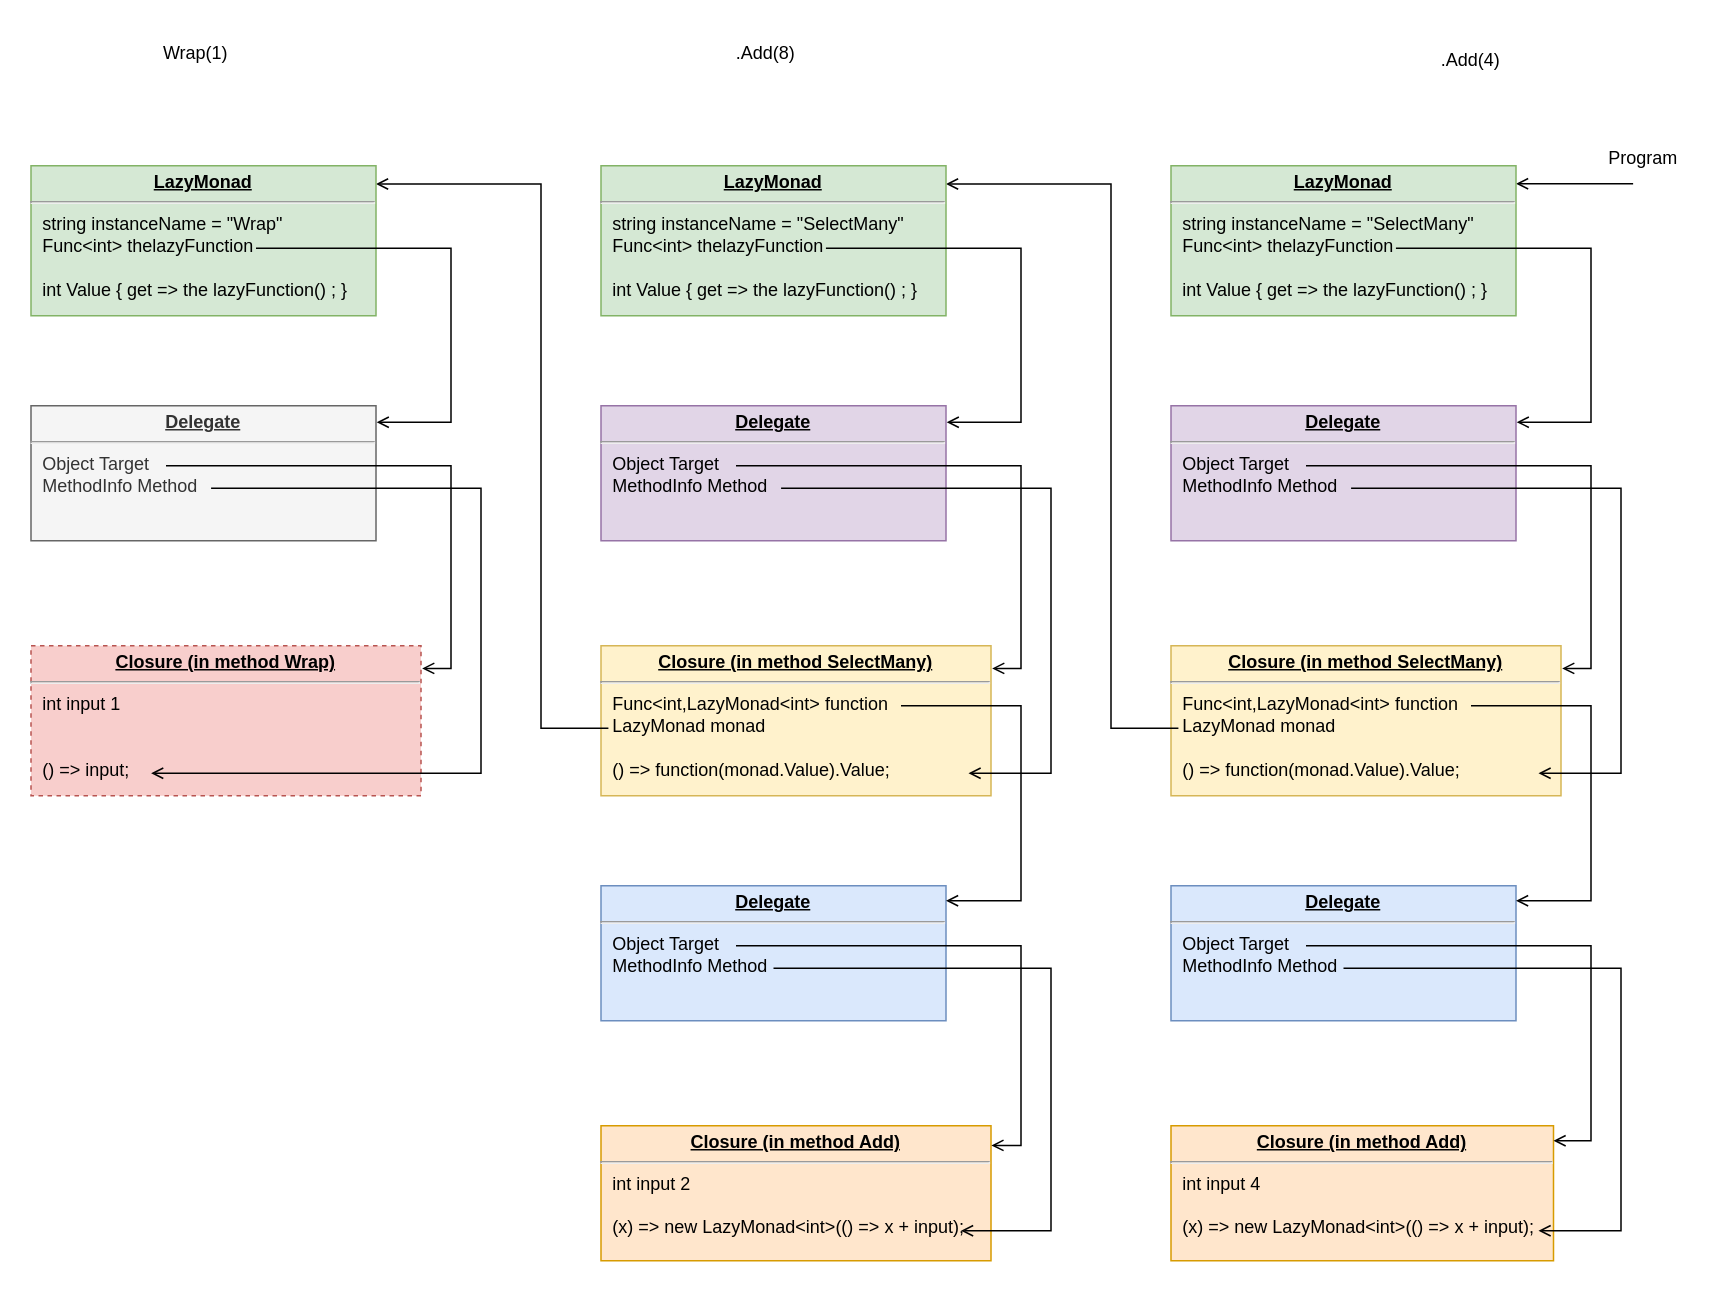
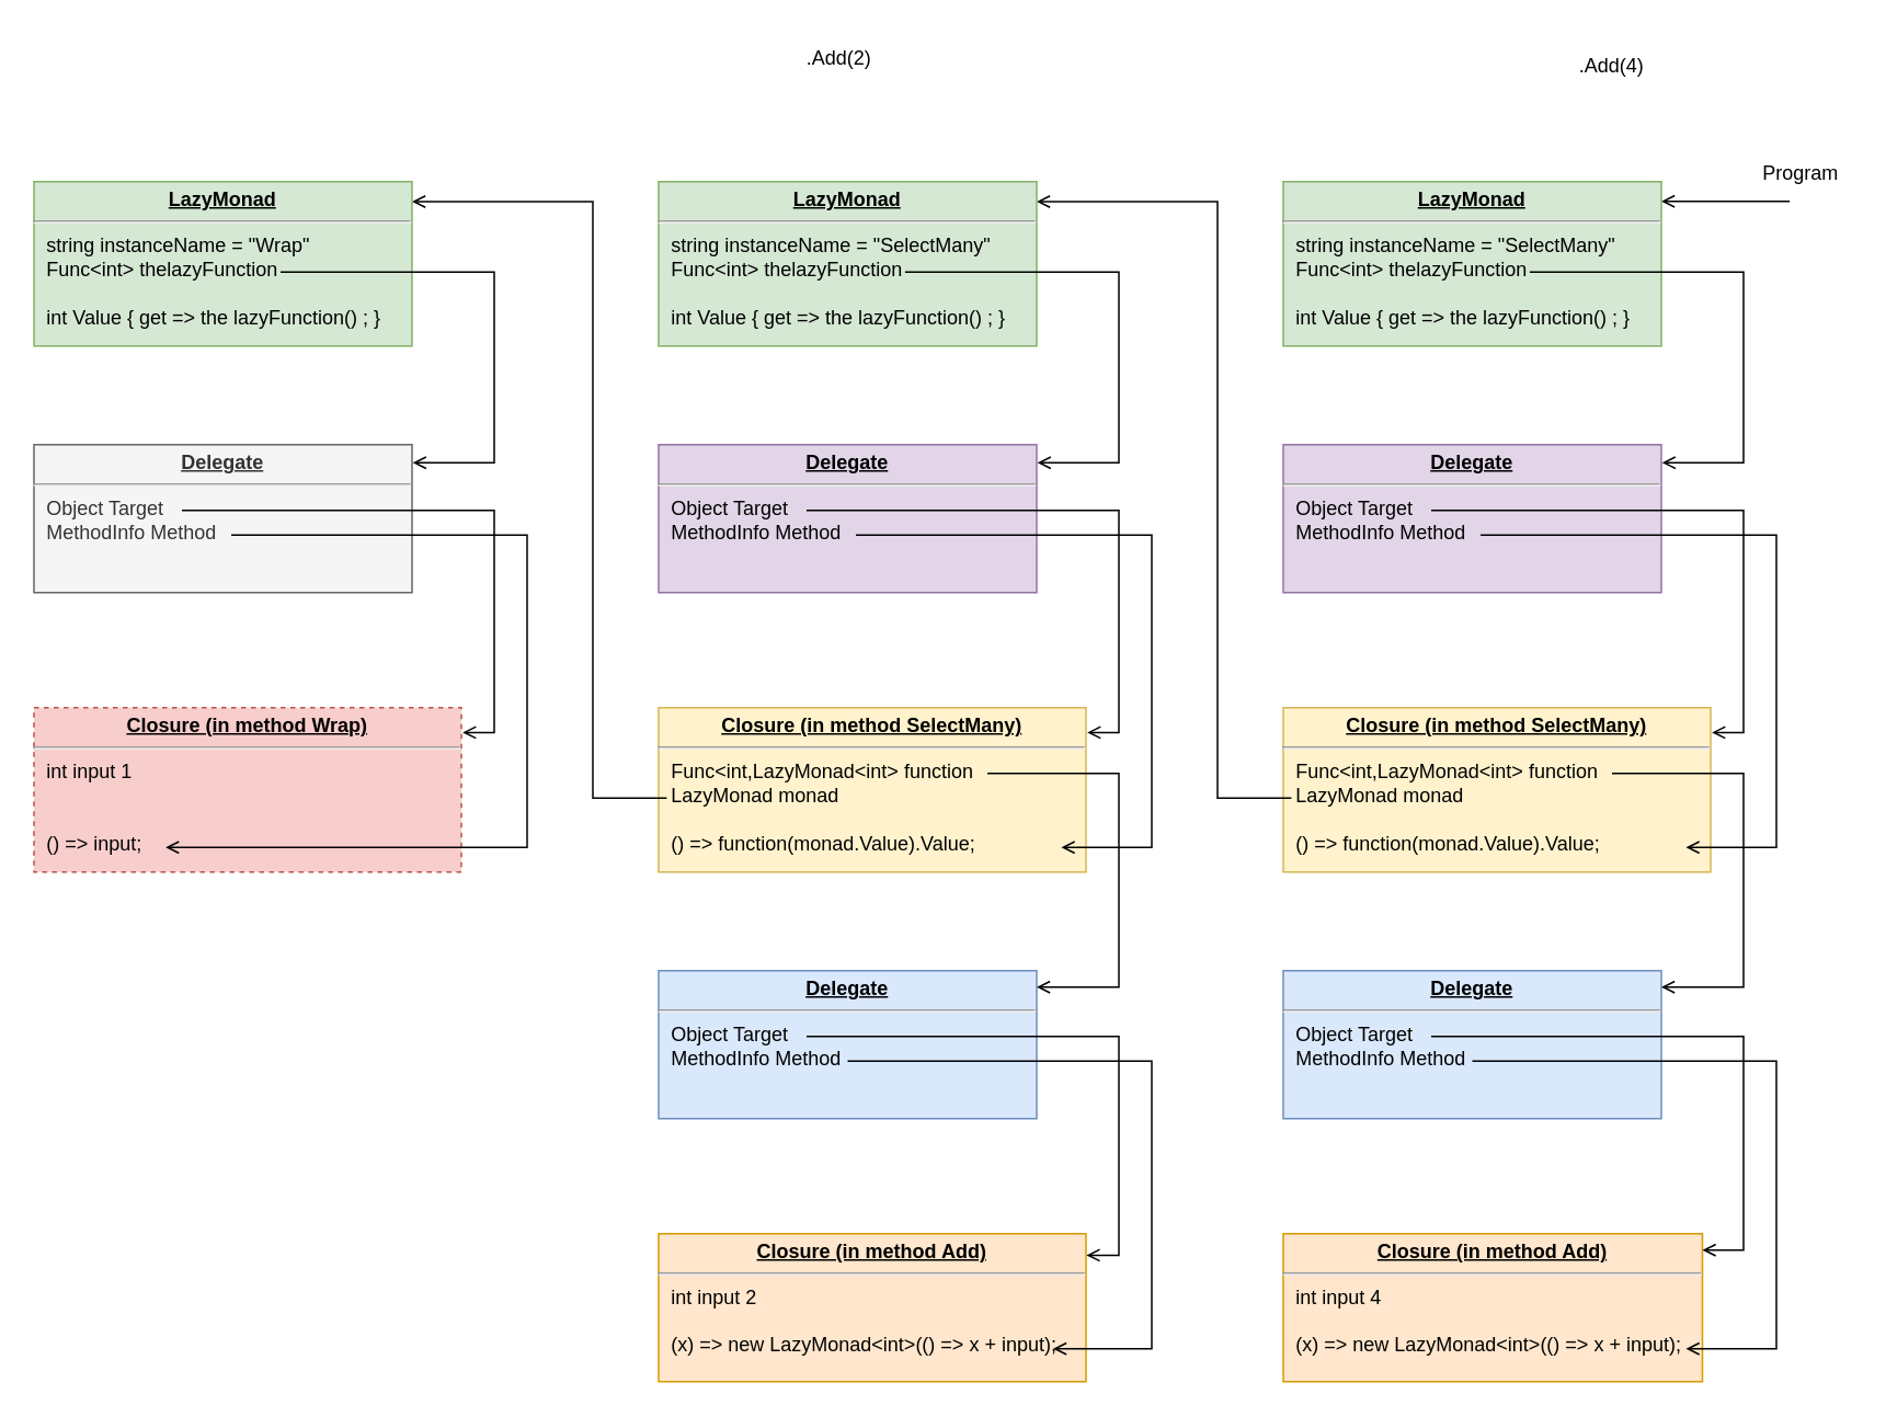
- <mxCell id="52" value="Wrap(1)" style="text;html=1;strokeColor=none;fillColor=none;align=center;verticalAlign=middle;whiteSpace=wrap;rounded=0;" vertex="1" parent="1"><mxGeometry x="100" y="20" width="60" height="30" as="geometry" /></mxCell>
- <mxCell id="53" value=".Add(8)" style="text;html=1;strokeColor=none;fillColor=none;align=center;verticalAlign=middle;whiteSpace=wrap;rounded=0;" vertex="1" parent="1"><mxGeometry x="480" y="20" width="60" height="30" as="geometry" /></mxCell>
+ <mxCell id="53" value=".Add(2)" style="text;html=1;strokeColor=none;fillColor=none;align=center;verticalAlign=middle;whiteSpace=wrap;rounded=0;" vertex="1" parent="1"><mxGeometry x="480" y="20" width="60" height="30" as="geometry" /></mxCell>
